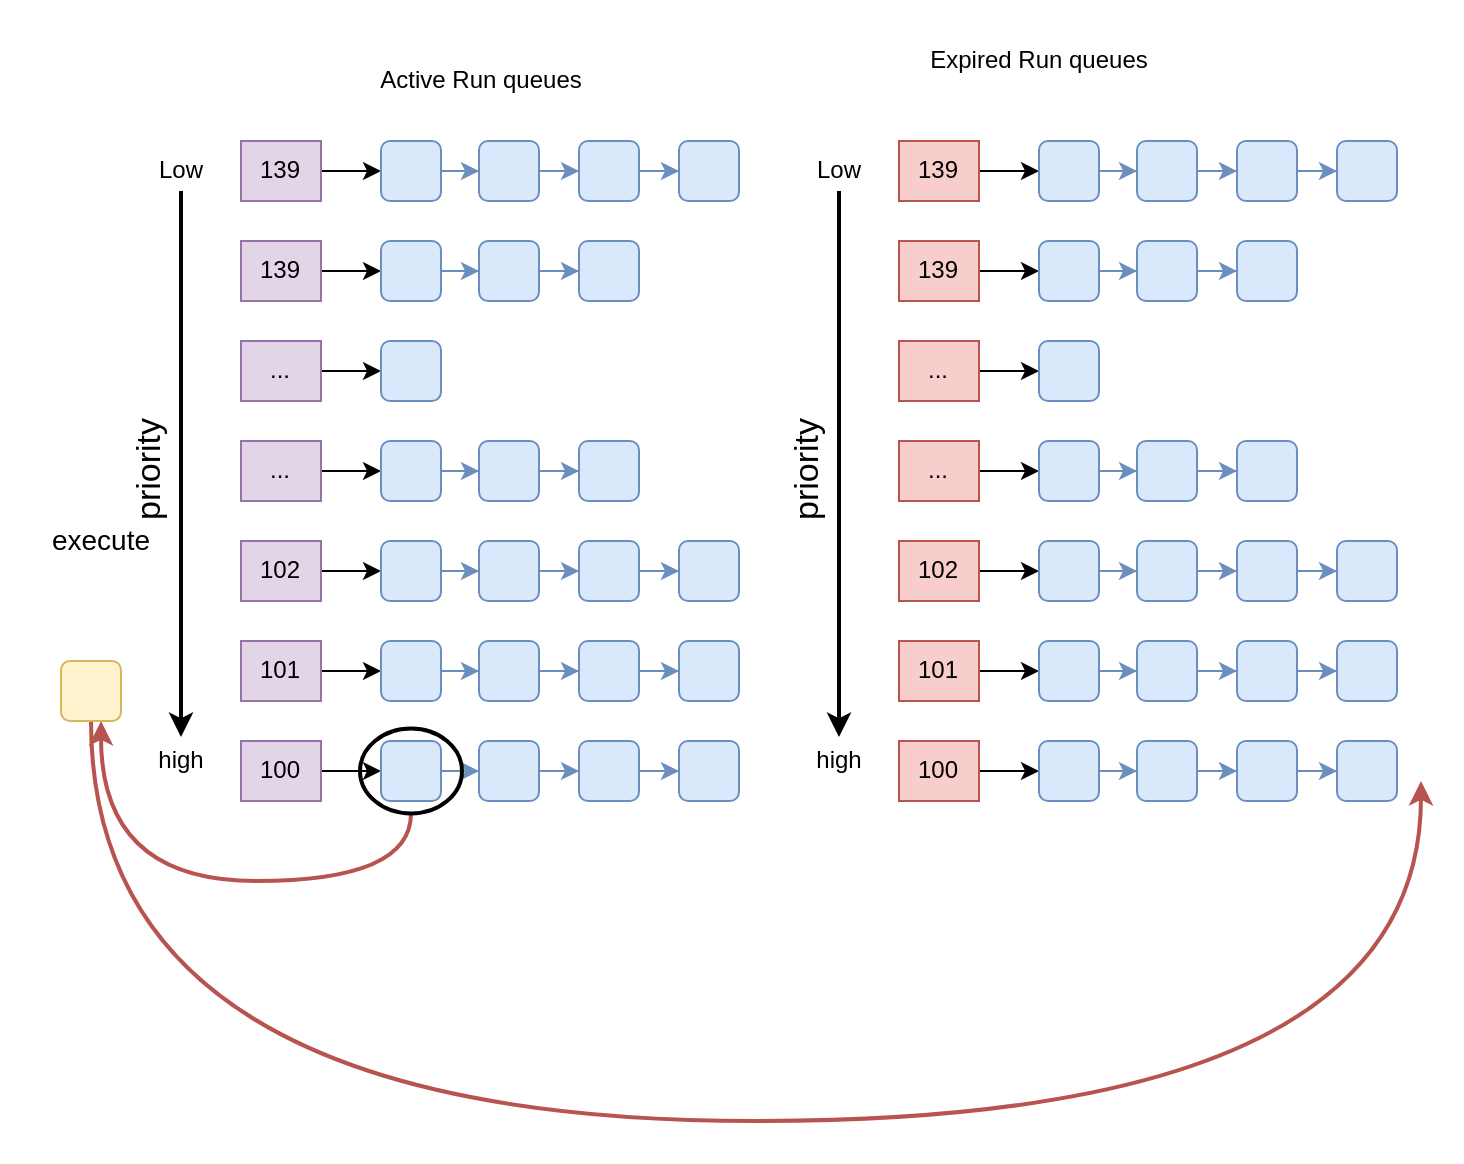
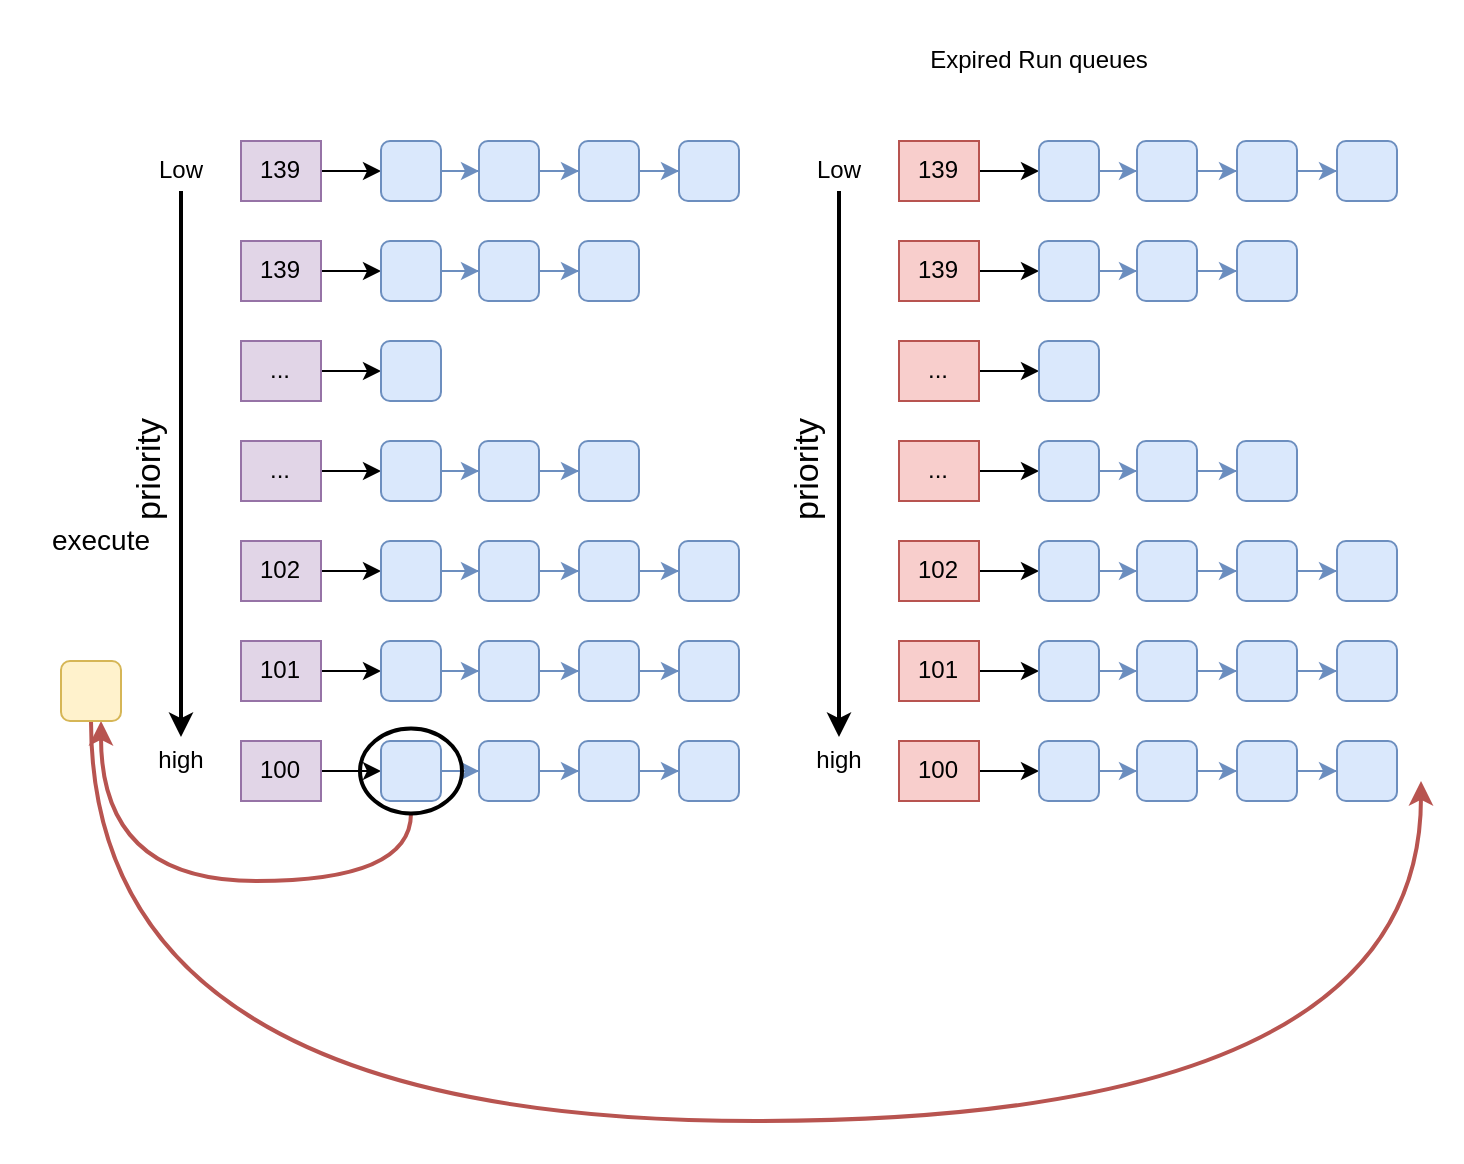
- <mxCell id="55" value="Active Run queues" style="text;html=1;align=center;verticalAlign=middle;resizable=0;points=[];autosize=1;" vertex="1" parent="1"><mxGeometry x="180" y="30" width="120" height="20" as="geometry" /></mxCell>
